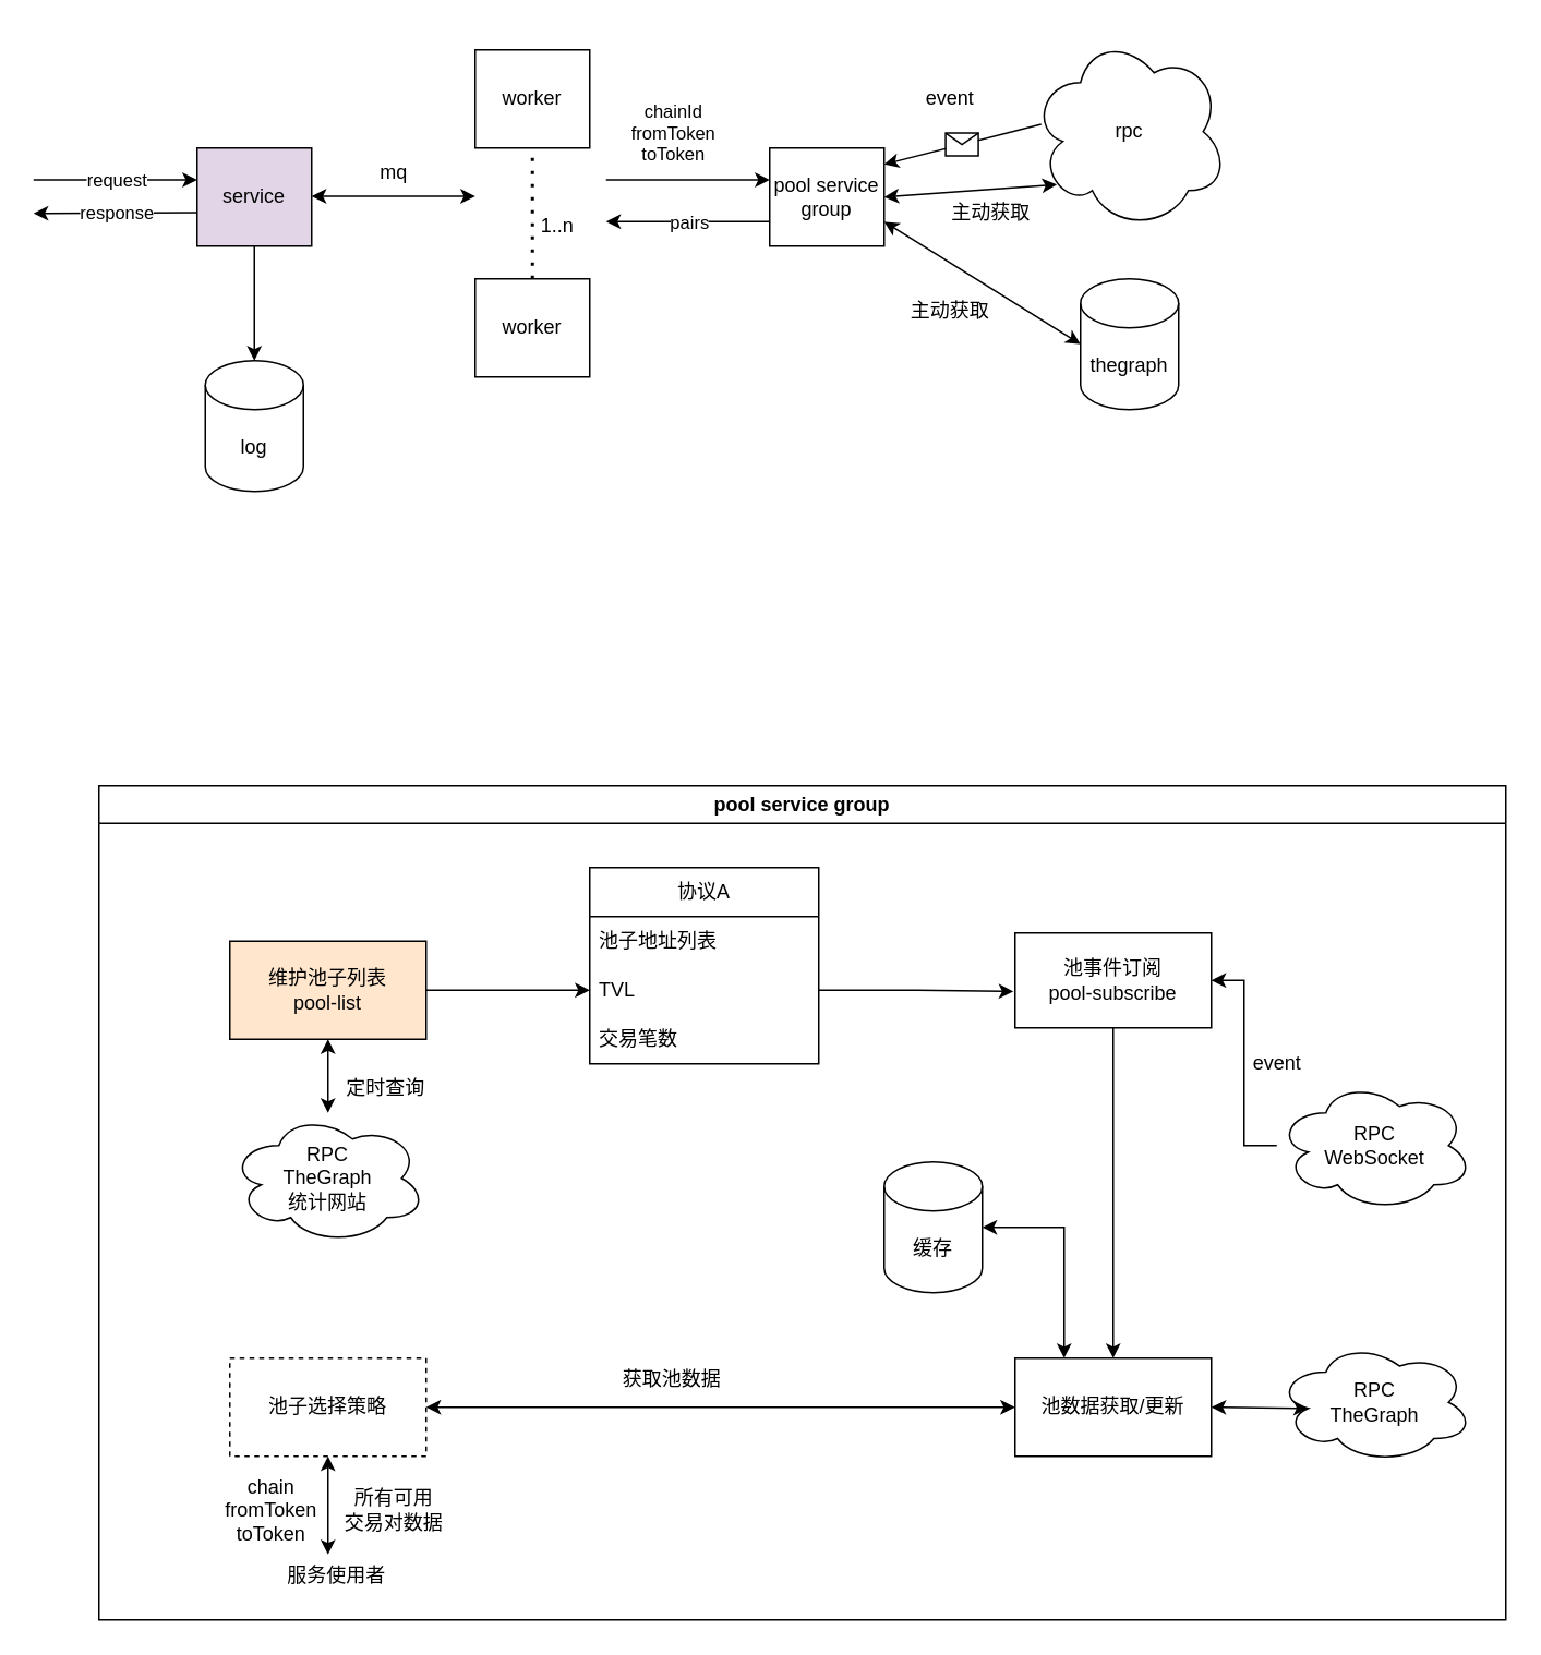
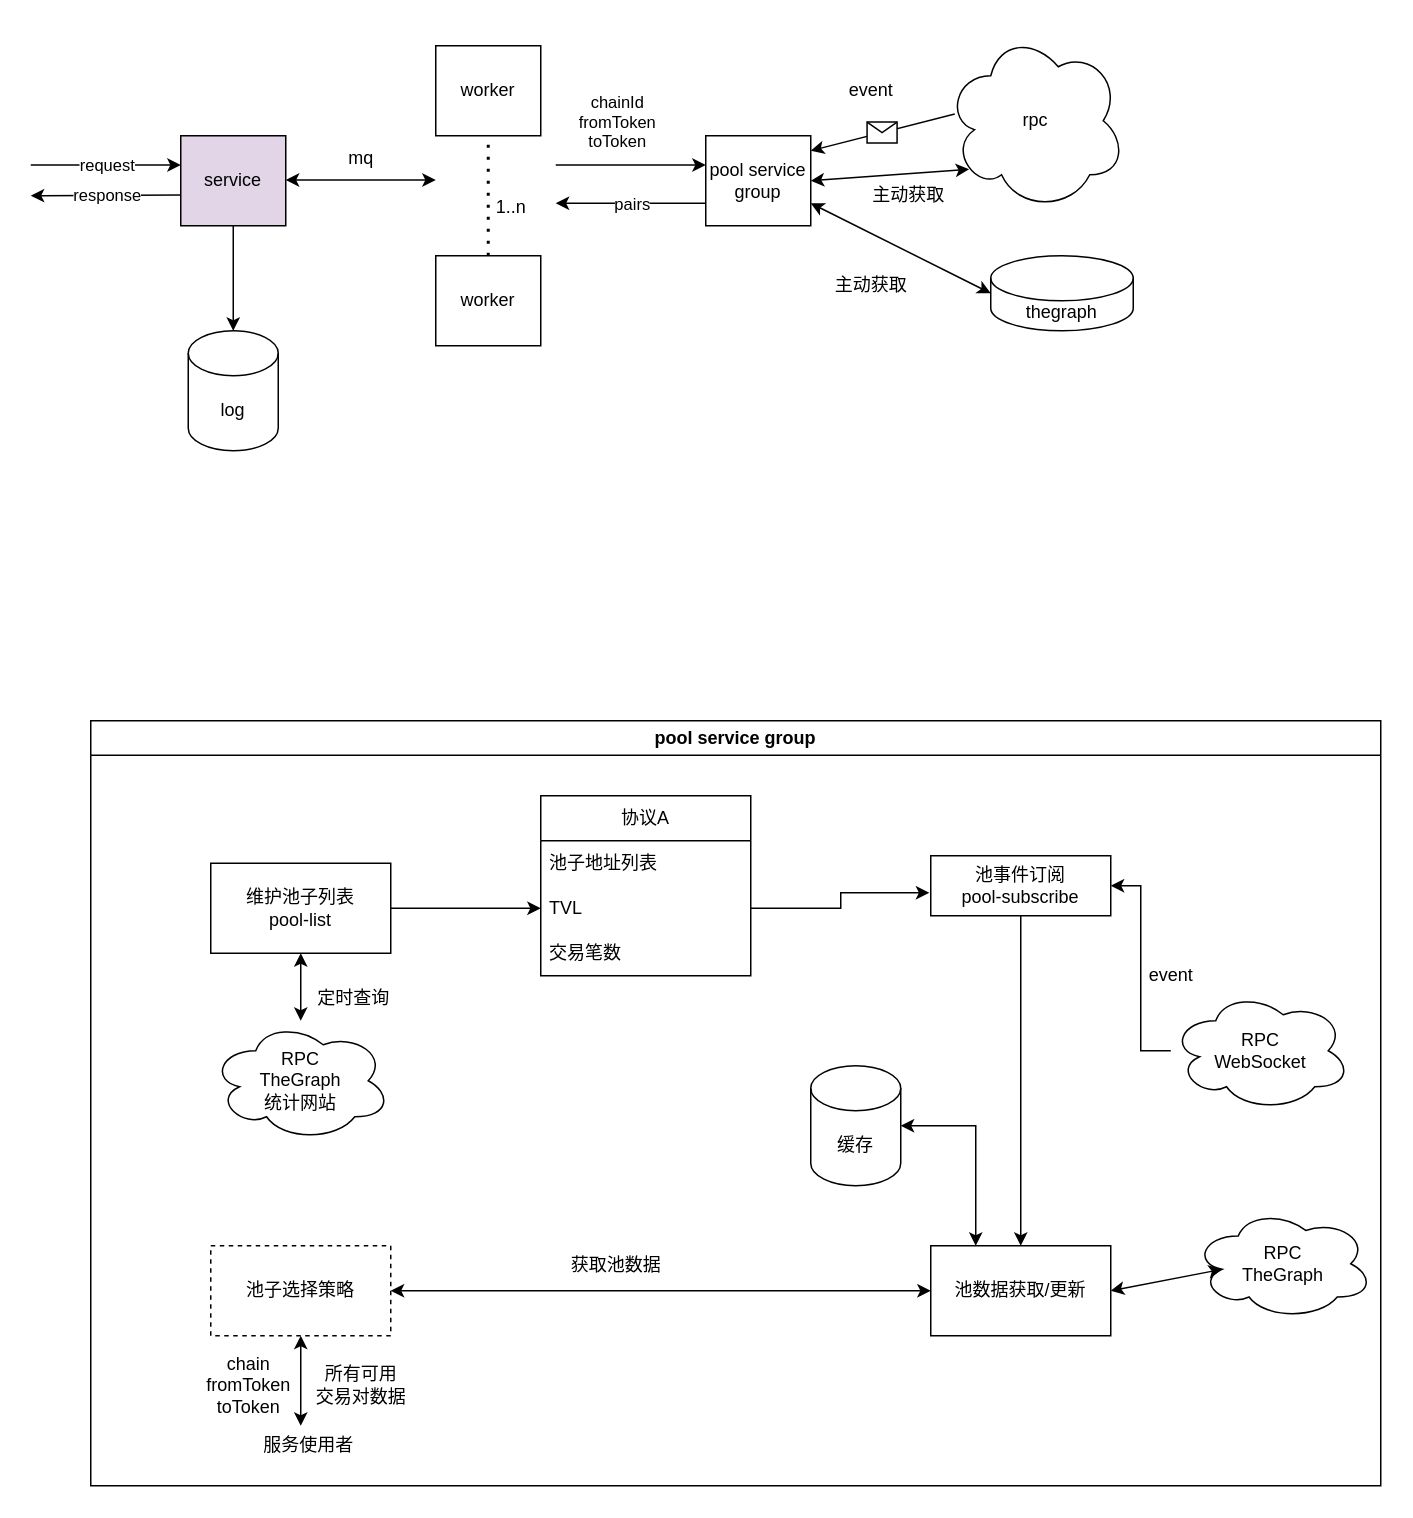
- <mxCell id="44" value="thegraph" style="shape=cylinder3;whiteSpace=wrap;html=1;boundedLbl=1;backgroundOutline=1;size=15;" parent="1" vertex="1"><mxGeometry x="660" y="170" width="60" height="80" as="geometry" /></mxCell>
+ <mxCell id="44" value="thegraph" style="shape=cylinder3;whiteSpace=wrap;html=1;boundedLbl=1;backgroundOutline=1;size=15;" parent="1" vertex="1"><mxGeometry x="660" y="170" width="95" height="50" as="geometry" /></mxCell>
- <mxCell id="7" value="池事件订阅&lt;br&gt;pool-subscribe" style="rounded=0;whiteSpace=wrap;html=1;" parent="3" vertex="1"><mxGeometry x="560" y="90" width="120" height="58" as="geometry" /></mxCell>
+ <mxCell id="7" value="池事件订阅&lt;br&gt;pool-subscribe" style="rounded=0;whiteSpace=wrap;html=1;" parent="3" vertex="1"><mxGeometry x="560" y="90" width="120" height="40" as="geometry" /></mxCell>
- <mxCell id="5" value="维护池子列表&lt;br&gt;pool-list" style="rounded=0;whiteSpace=wrap;html=1;fillColor=#ffe6cc;" parent="3" vertex="1"><mxGeometry x="80" y="95" width="120" height="60" as="geometry" /></mxCell>
+ <mxCell id="5" value="维护池子列表&lt;br&gt;pool-list" style="rounded=0;whiteSpace=wrap;html=1;" parent="3" vertex="1"><mxGeometry x="80" y="95" width="120" height="60" as="geometry" /></mxCell>
- <mxCell id="20" value="RPC&lt;br&gt;TheGraph" style="ellipse;shape=cloud;whiteSpace=wrap;html=1;" vertex="1" parent="3"><mxGeometry x="720" y="340" width="120" height="74" as="geometry" /></mxCell>
+ <mxCell id="20" value="RPC&lt;br&gt;TheGraph" style="ellipse;shape=cloud;whiteSpace=wrap;html=1;" vertex="1" parent="3"><mxGeometry x="735" y="325" width="120" height="74" as="geometry" /></mxCell>
